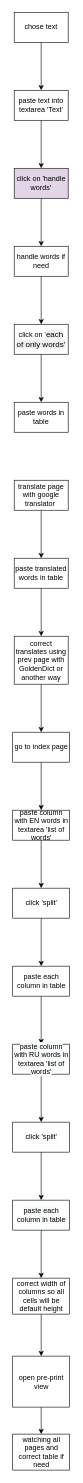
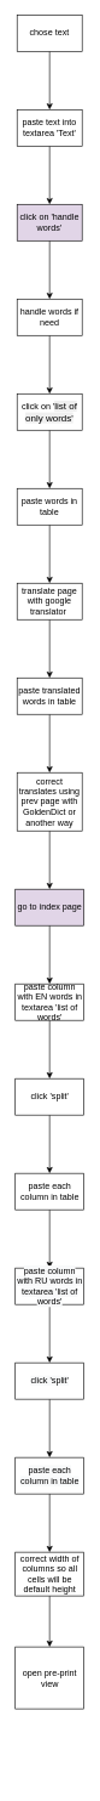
- <mxCell id="11" value="click on '&lt;span style=&quot;font-family: &amp;#34;arial&amp;#34; ; font-size: 13.333px ; background-color: rgb(239 , 239 , 239)&quot;&gt;each of only words'&lt;/span&gt;" style="rounded=0;whiteSpace=wrap;html=1;" vertex="1" parent="1"><mxGeometry x="23" y="540" width="90" height="50" as="geometry" /></mxCell>
+ <mxCell id="11" value="click on '&lt;span style=&quot;font-family: &amp;#34;arial&amp;#34; ; font-size: 13.333px ; background-color: rgb(239 , 239 , 239)&quot;&gt;list of only words'&lt;/span&gt;" style="rounded=0;whiteSpace=wrap;html=1;" vertex="1" parent="1"><mxGeometry x="23" y="540" width="90" height="50" as="geometry" /></mxCell>
+ <mxCell id="12" value="" style="edgeStyle=orthogonalEdgeStyle;rounded=0;orthogonalLoop=1;jettySize=auto;html=1;" edge="1" parent="1" source="13" target="15"><mxGeometry relative="1" as="geometry" /></mxCell>
- <mxCell id="21" value="go to index page" style="whiteSpace=wrap;html=1;rounded=0;" vertex="1" parent="1"><mxGeometry x="20.5" y="1220" width="95" height="50" as="geometry" /></mxCell>
+ <mxCell id="21" value="go to index page" style="whiteSpace=wrap;html=1;rounded=0;fillColor=#e1d5e7;" vertex="1" parent="1"><mxGeometry x="20.5" y="1220" width="95" height="50" as="geometry" /></mxCell>
- <mxCell id="36" value="" style="edgeStyle=orthogonalEdgeStyle;rounded=0;orthogonalLoop=1;jettySize=auto;html=1;" edge="1" parent="1" source="37" target="38"><mxGeometry relative="1" as="geometry" /></mxCell>
- <mxCell id="38" value="watching all pages and correct table if need" style="whiteSpace=wrap;html=1;rounded=0;align=center;" vertex="1" parent="1"><mxGeometry x="20.5" y="2390" width="95" height="60" as="geometry" /></mxCell>
